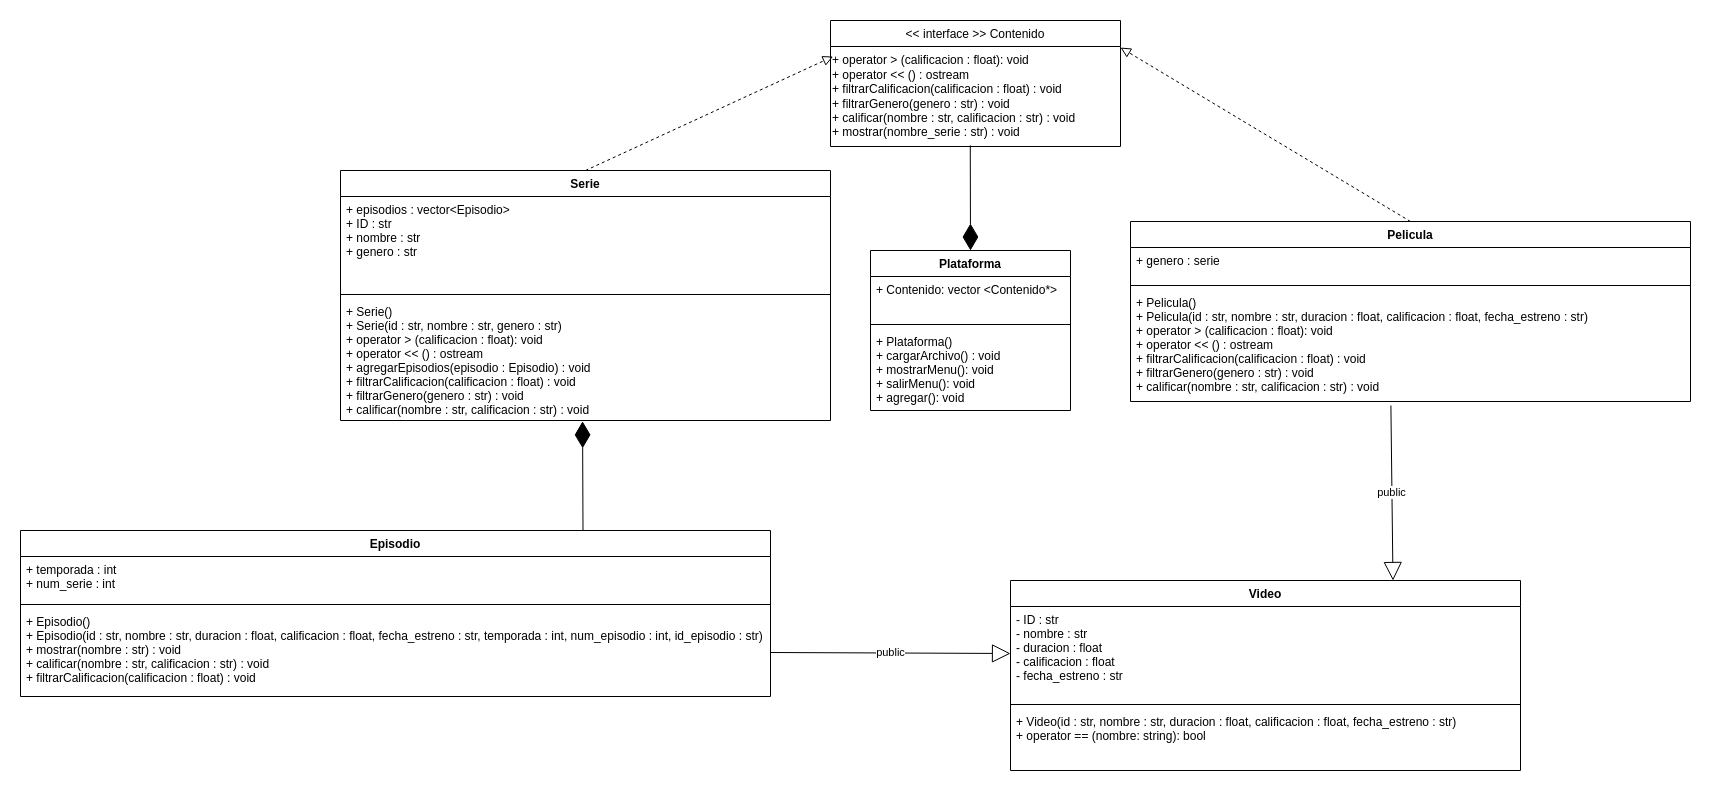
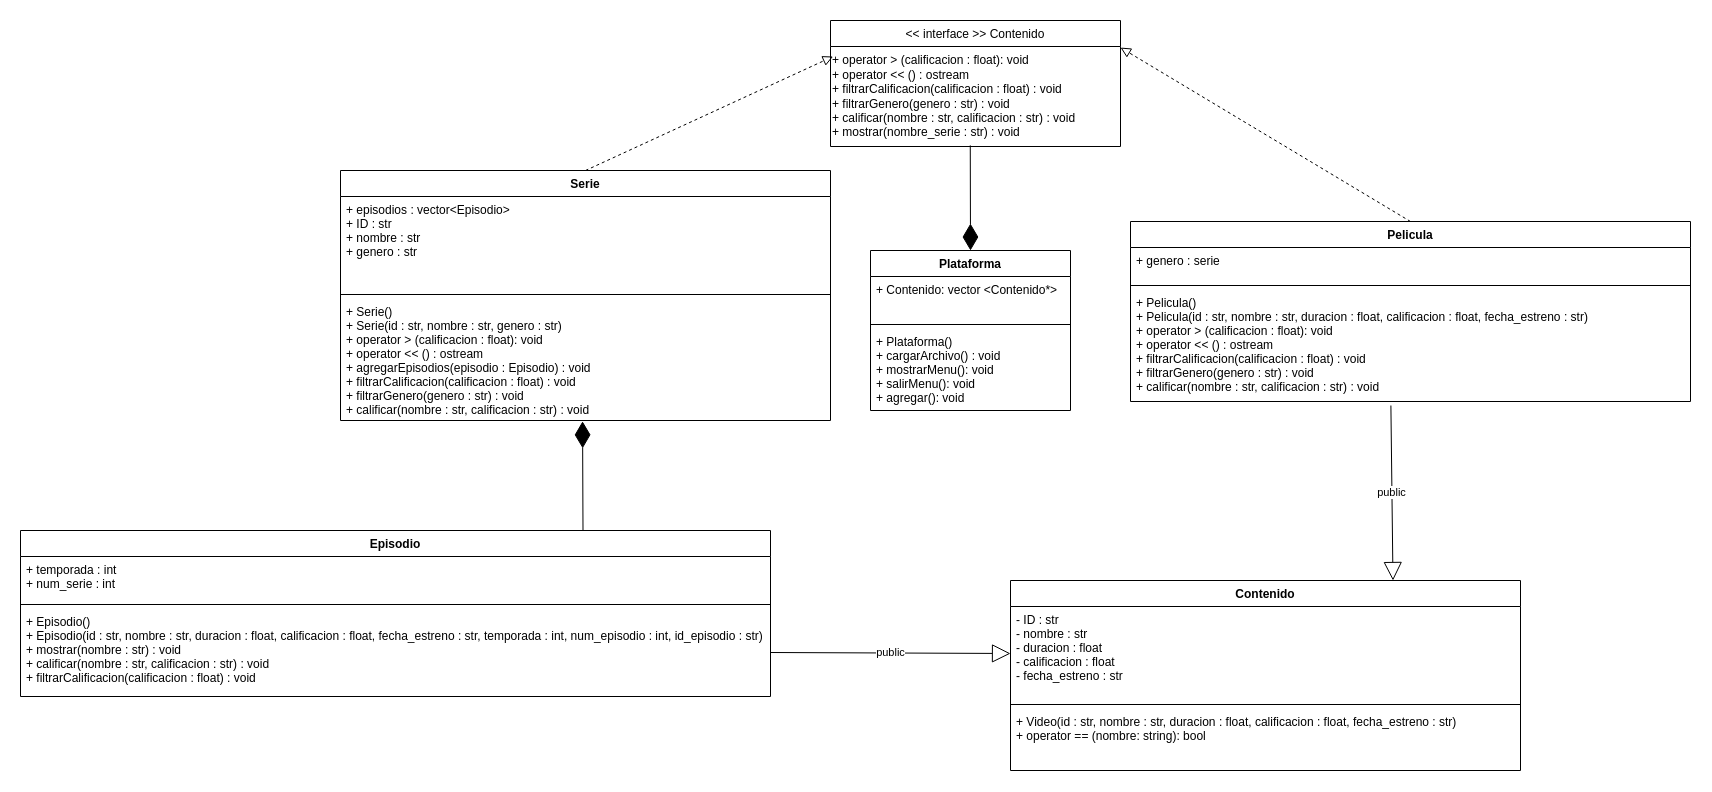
- <mxCell id="14" value="Video" style="swimlane;fontStyle=1;align=center;verticalAlign=top;childLayout=stackLayout;horizontal=1;startSize=26;horizontalStack=0;resizeParent=1;resizeParentMax=0;resizeLast=0;collapsible=1;marginBottom=0;" parent="1" vertex="1"><mxGeometry x="1010" y="580" width="510" height="190" as="geometry" /></mxCell>
+ <mxCell id="14" value="Contenido" style="swimlane;fontStyle=1;align=center;verticalAlign=top;childLayout=stackLayout;horizontal=1;startSize=26;horizontalStack=0;resizeParent=1;resizeParentMax=0;resizeLast=0;collapsible=1;marginBottom=0;" parent="1" vertex="1"><mxGeometry x="1010" y="580" width="510" height="190" as="geometry" /></mxCell>
